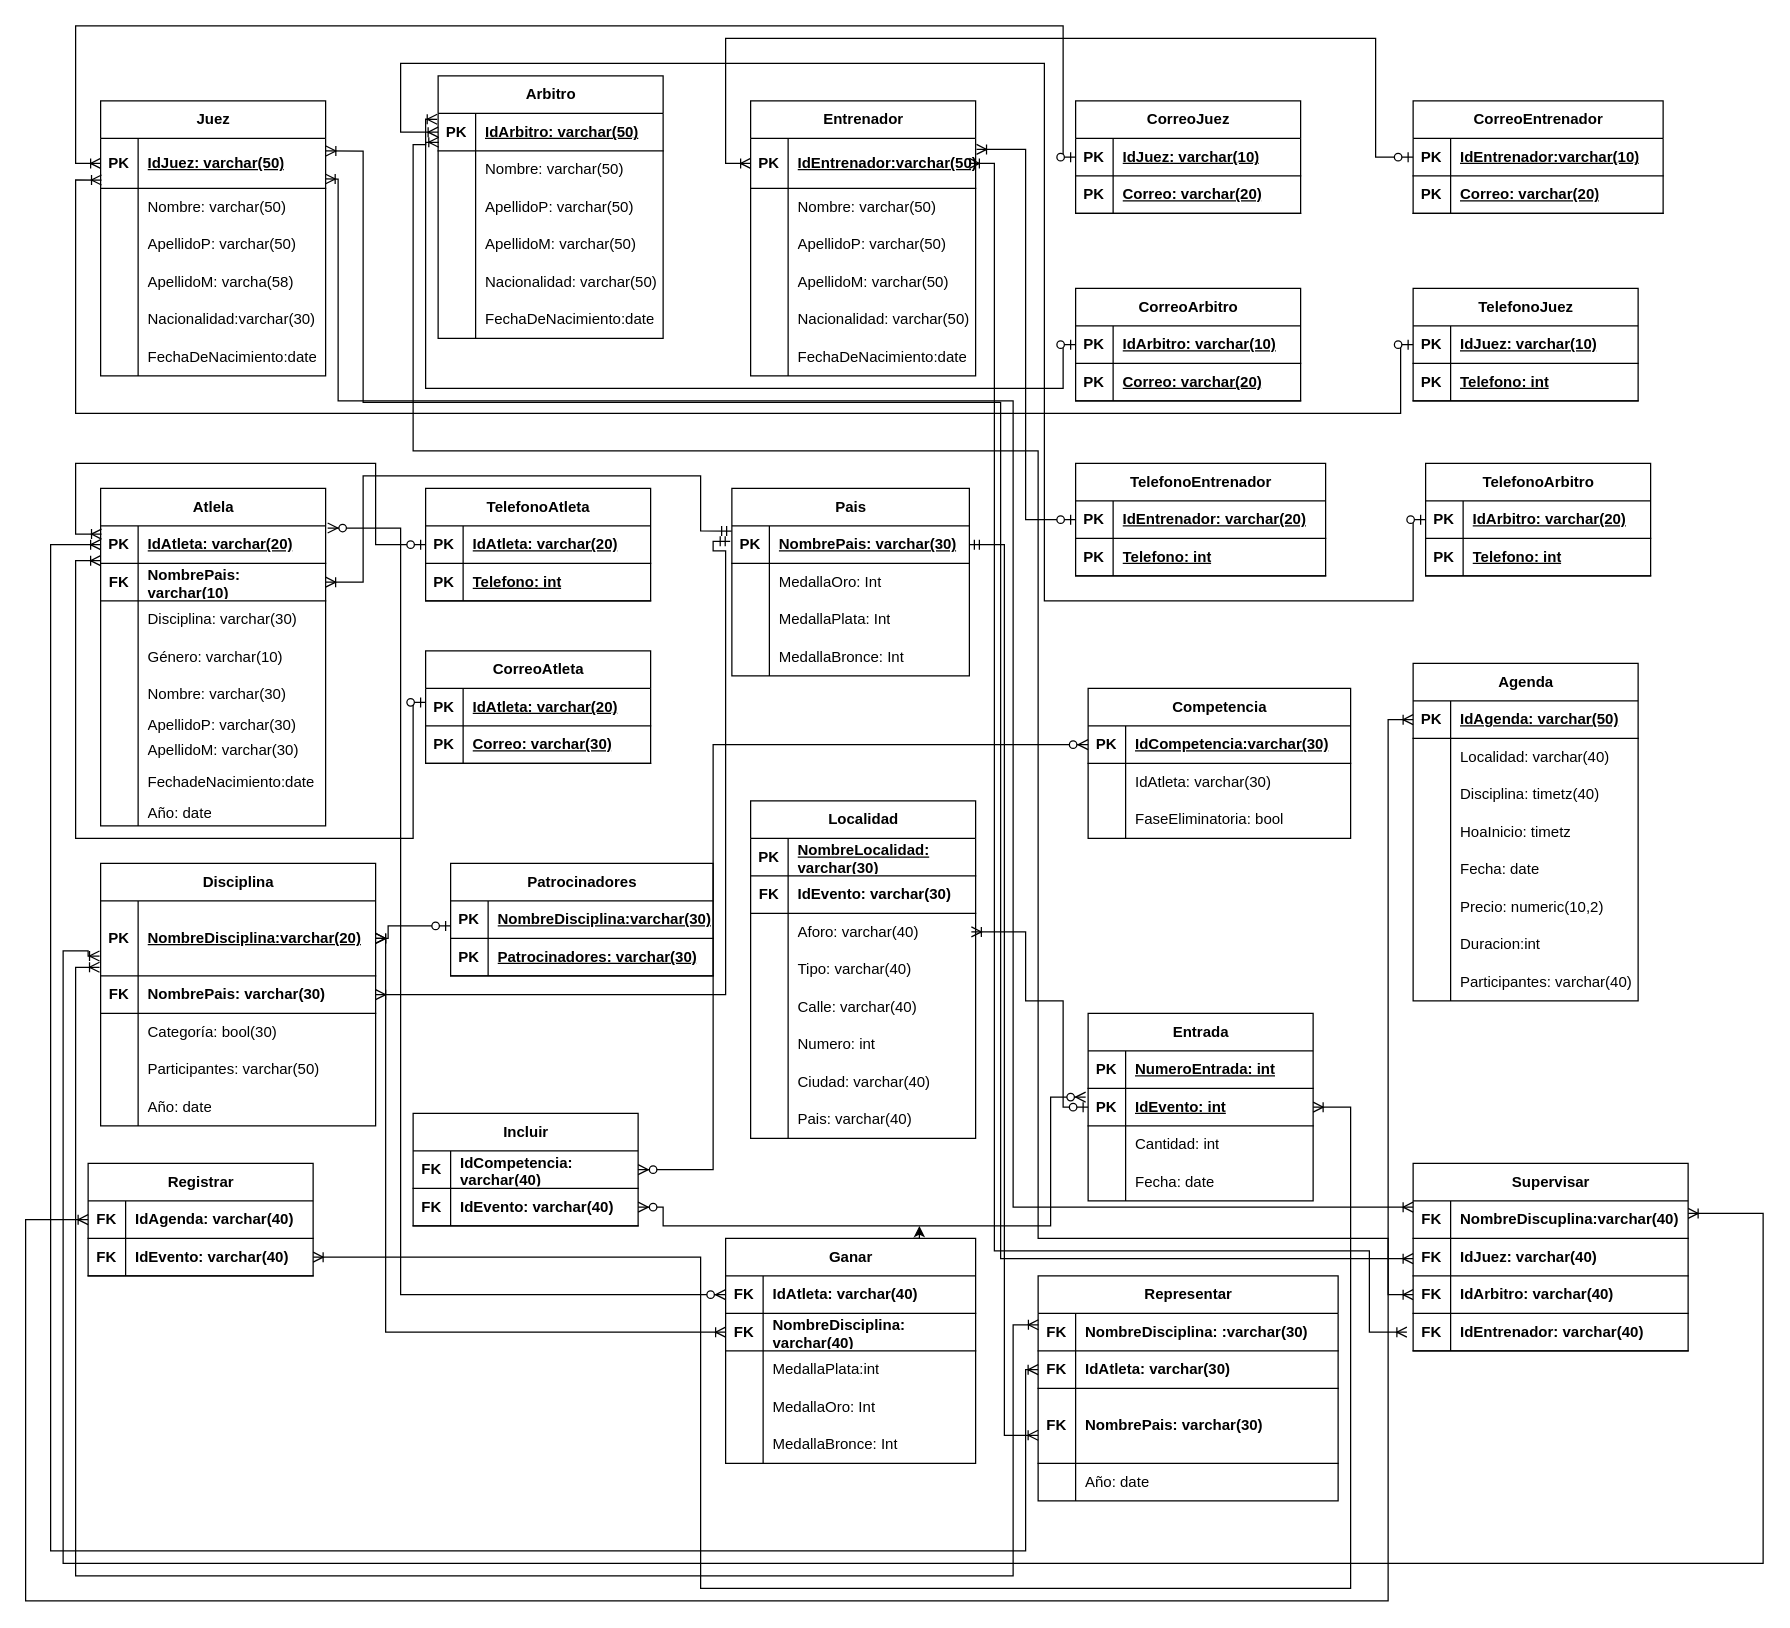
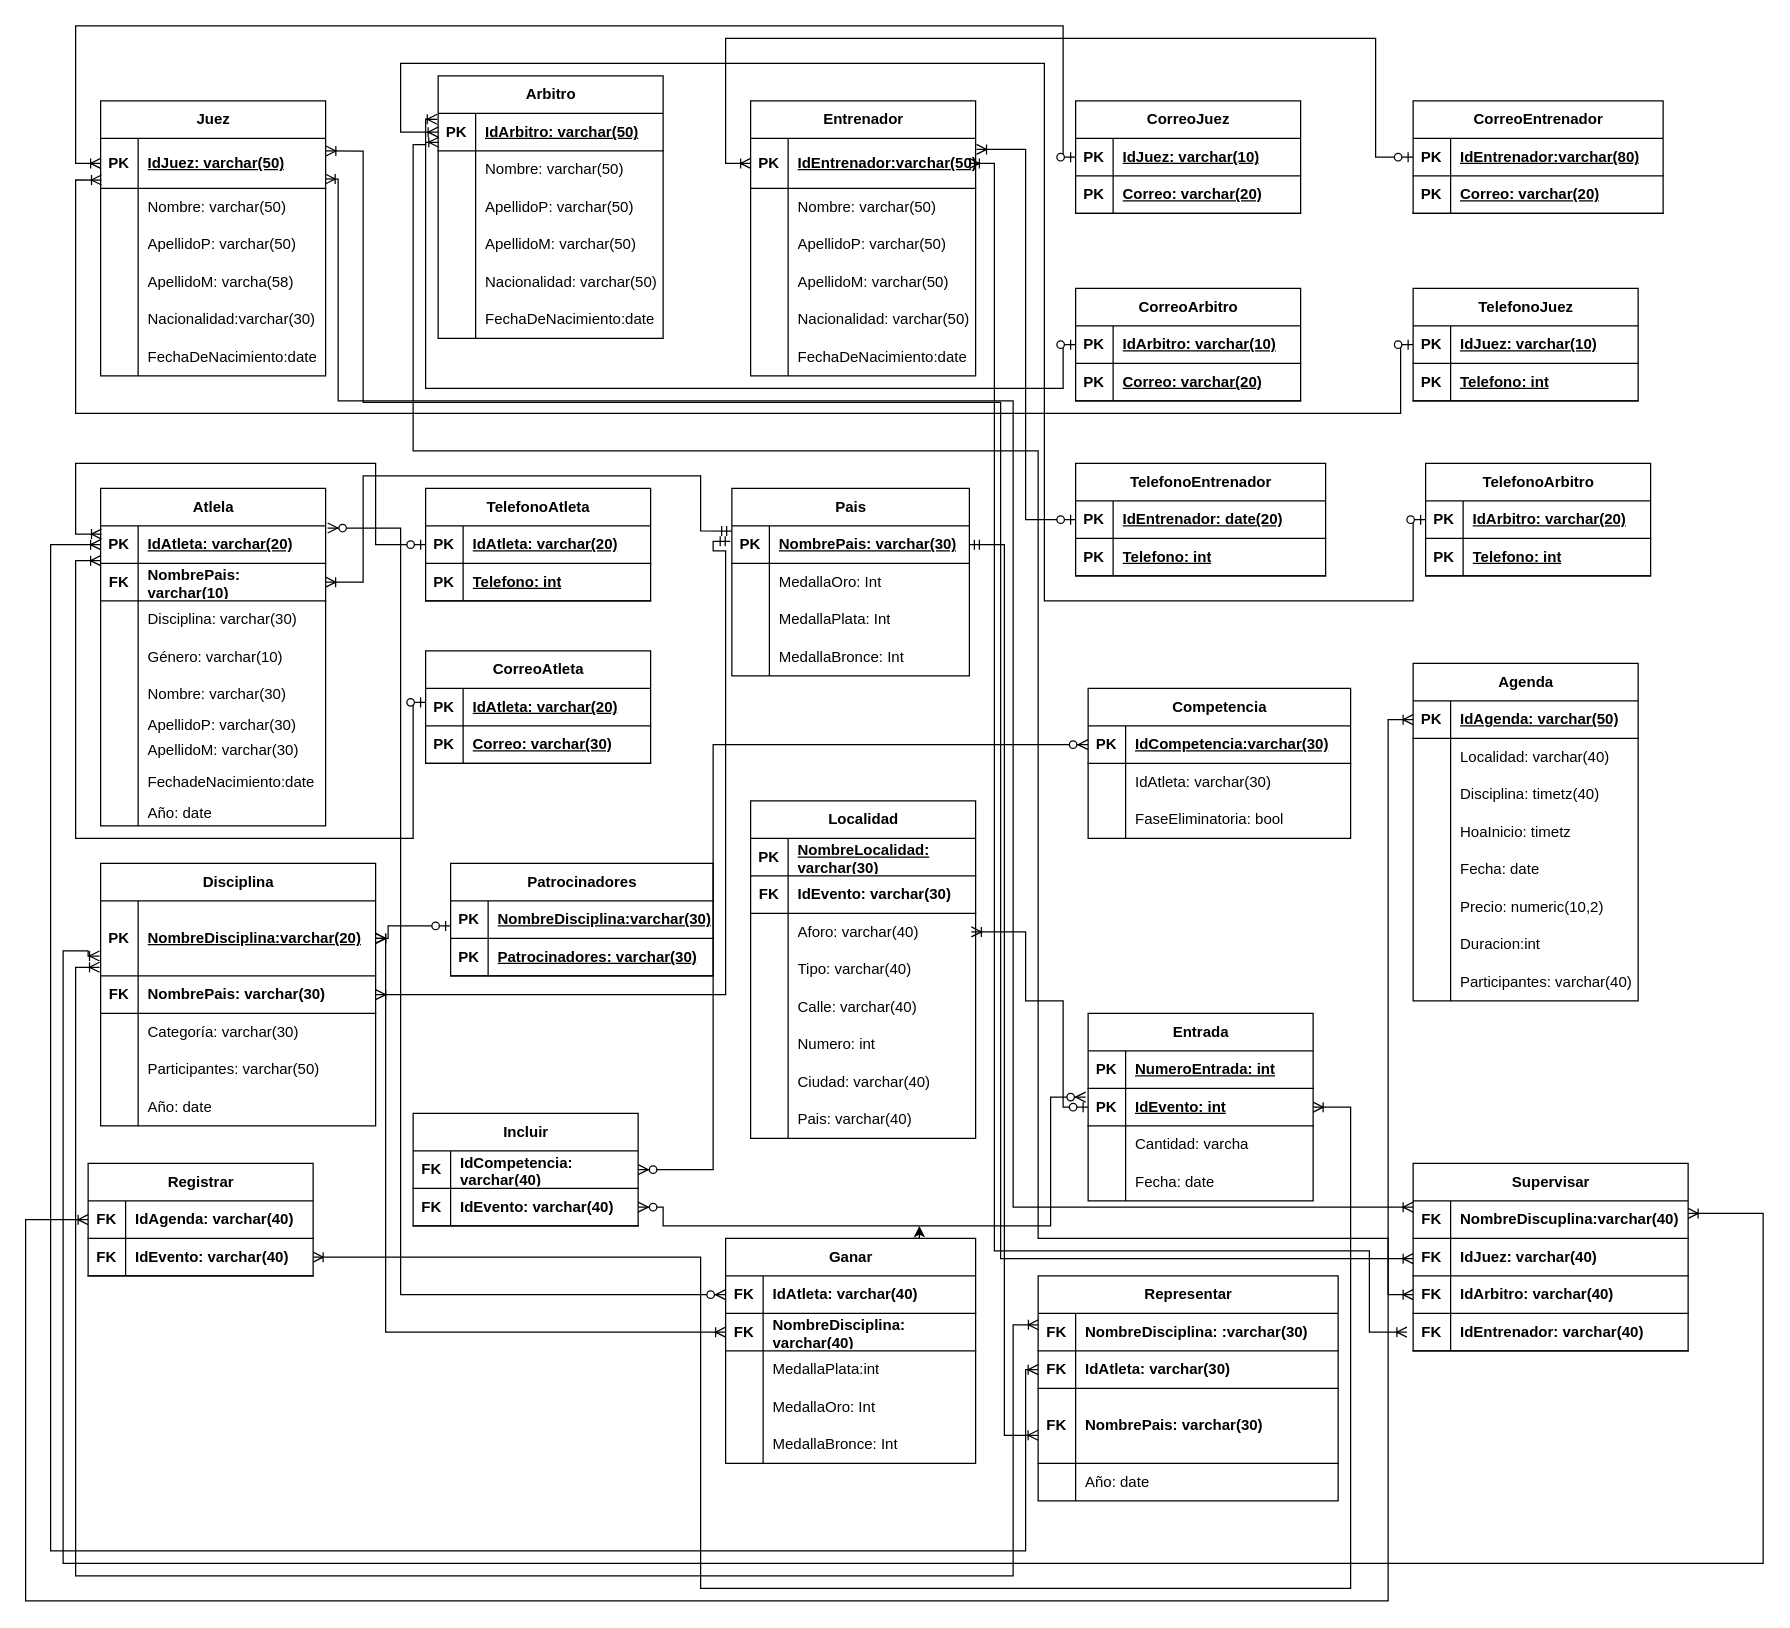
- <mxCell id="76" value="IdEntrenador:varchar(10)" style="shape=partialRectangle;connectable=0;fillColor=none;top=0;left=0;bottom=0;right=0;align=left;spacingLeft=6;fontStyle=5;overflow=hidden;whiteSpace=wrap;html=1;" vertex="1" parent="74"><mxGeometry x="30" width="170" height="30" as="geometry"><mxRectangle width="170" height="30" as="alternateBounds" /></mxGeometry></mxCell>
+ <mxCell id="76" value="IdEntrenador:varchar(80)" style="shape=partialRectangle;connectable=0;fillColor=none;top=0;left=0;bottom=0;right=0;align=left;spacingLeft=6;fontStyle=5;overflow=hidden;whiteSpace=wrap;html=1;" vertex="1" parent="74"><mxGeometry x="30" width="170" height="30" as="geometry"><mxRectangle width="170" height="30" as="alternateBounds" /></mxGeometry></mxCell>
- <mxCell id="90" value="IdEntrenador: varchar(20)" style="shape=partialRectangle;connectable=0;fillColor=none;top=0;left=0;bottom=0;right=0;align=left;spacingLeft=6;fontStyle=5;overflow=hidden;whiteSpace=wrap;html=1;" vertex="1" parent="88"><mxGeometry x="30" width="170" height="30" as="geometry"><mxRectangle width="170" height="30" as="alternateBounds" /></mxGeometry></mxCell>
+ <mxCell id="90" value="IdEntrenador: date(20)" style="shape=partialRectangle;connectable=0;fillColor=none;top=0;left=0;bottom=0;right=0;align=left;spacingLeft=6;fontStyle=5;overflow=hidden;whiteSpace=wrap;html=1;" vertex="1" parent="88"><mxGeometry x="30" width="170" height="30" as="geometry"><mxRectangle width="170" height="30" as="alternateBounds" /></mxGeometry></mxCell>
- <mxCell id="165" value="Categoría:&amp;nbsp;bool(30)" style="shape=partialRectangle;connectable=0;fillColor=none;top=0;left=0;bottom=0;right=0;align=left;spacingLeft=6;overflow=hidden;whiteSpace=wrap;html=1;" vertex="1" parent="163"><mxGeometry x="30" width="190.0" height="30" as="geometry"><mxRectangle width="190.0" height="30" as="alternateBounds" /></mxGeometry></mxCell>
+ <mxCell id="165" value="Categoría:&amp;nbsp;varchar(30)" style="shape=partialRectangle;connectable=0;fillColor=none;top=0;left=0;bottom=0;right=0;align=left;spacingLeft=6;overflow=hidden;whiteSpace=wrap;html=1;" vertex="1" parent="163"><mxGeometry x="30" width="190.0" height="30" as="geometry"><mxRectangle width="190.0" height="30" as="alternateBounds" /></mxGeometry></mxCell>
- <mxCell id="248" value="Cantidad: int" style="shape=partialRectangle;connectable=0;fillColor=none;top=0;left=0;bottom=0;right=0;align=left;spacingLeft=6;overflow=hidden;whiteSpace=wrap;html=1;" vertex="1" parent="246"><mxGeometry x="30" width="150" height="30" as="geometry"><mxRectangle width="150" height="30" as="alternateBounds" /></mxGeometry></mxCell>
+ <mxCell id="248" value="Cantidad: varcha" style="shape=partialRectangle;connectable=0;fillColor=none;top=0;left=0;bottom=0;right=0;align=left;spacingLeft=6;overflow=hidden;whiteSpace=wrap;html=1;" vertex="1" parent="246"><mxGeometry x="30" width="150" height="30" as="geometry"><mxRectangle width="150" height="30" as="alternateBounds" /></mxGeometry></mxCell>
